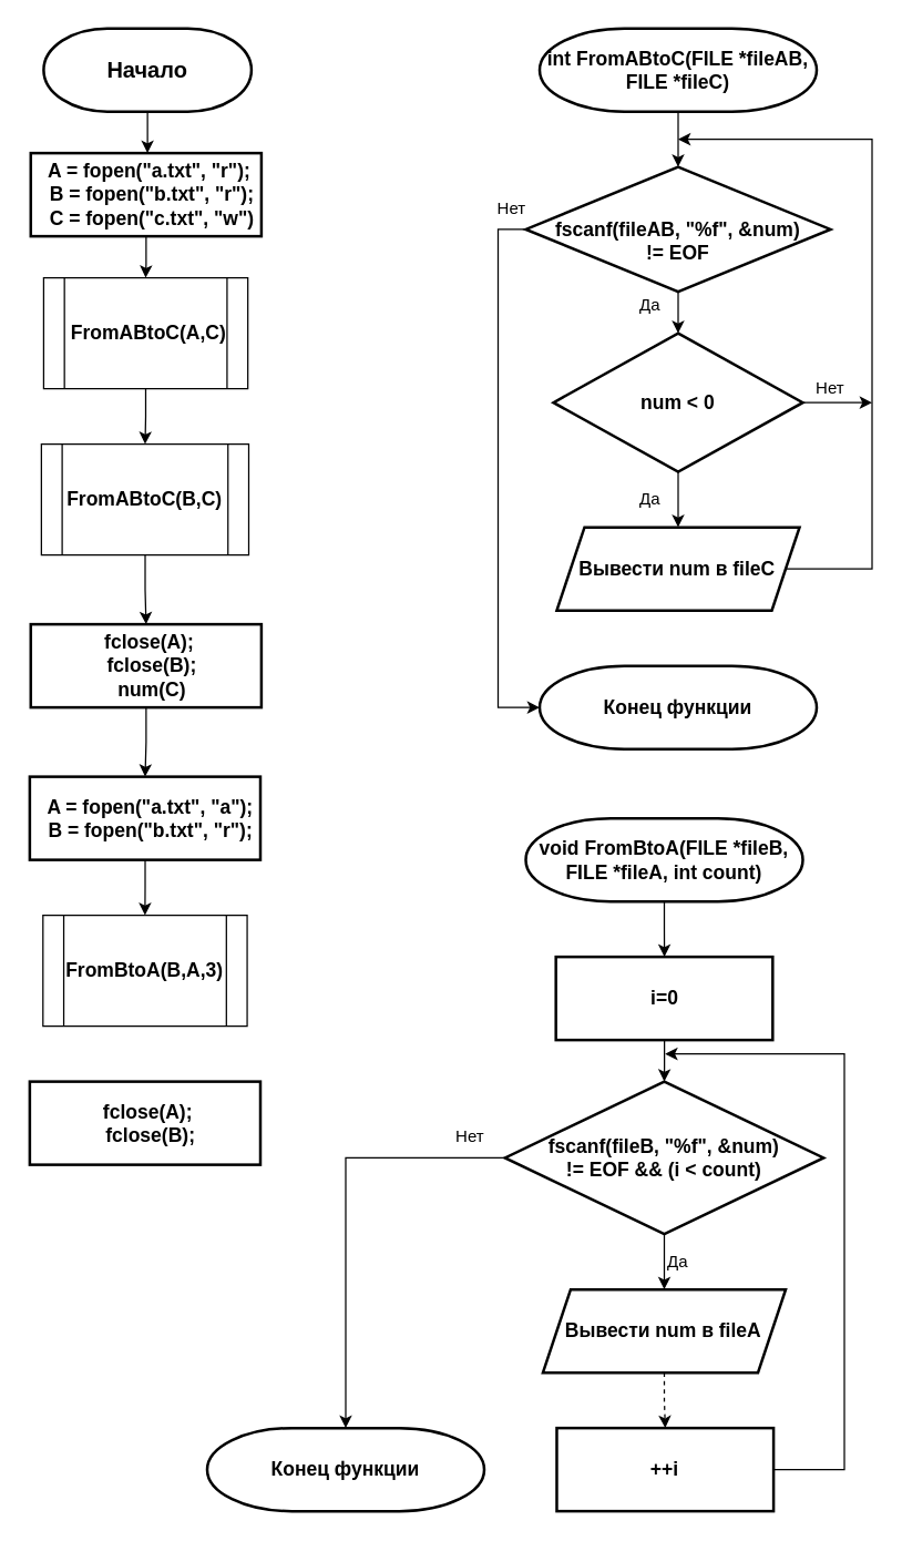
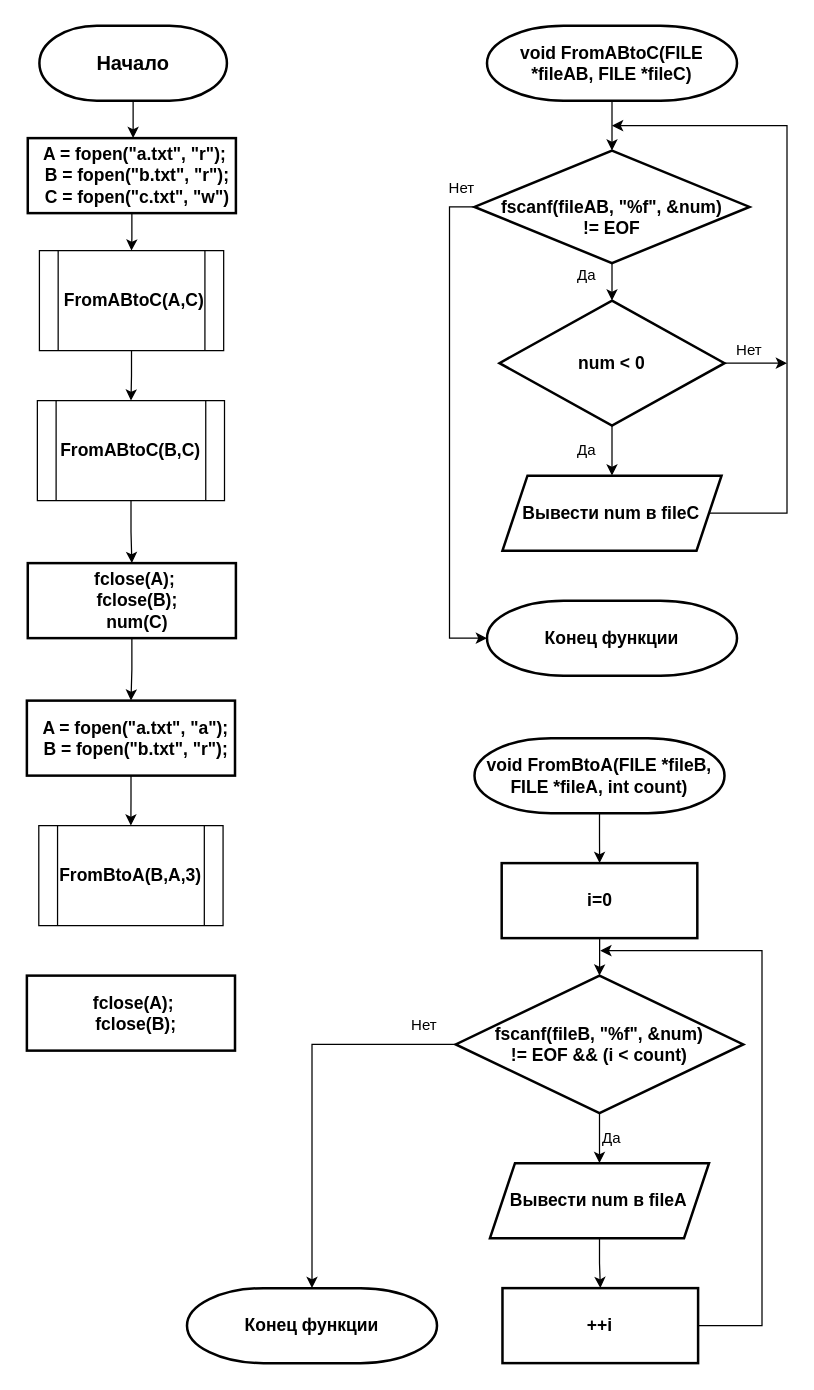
- <mxCell id="7" value="&lt;span style=&quot;font-size: 14px&quot;&gt;&lt;b&gt;int FromABtoC(FILE *fileAB, FILE *fileC)&lt;/b&gt;&lt;/span&gt;" style="strokeWidth=2;html=1;shape=mxgraph.flowchart.terminator;whiteSpace=wrap;" parent="1" vertex="1"><mxGeometry x="389" y="20" width="200" height="60" as="geometry" /></mxCell>
+ <mxCell id="7" value="&lt;span style=&quot;font-size: 14px&quot;&gt;&lt;b&gt;void FromABtoC(FILE *fileAB, FILE *fileC)&lt;/b&gt;&lt;/span&gt;" style="strokeWidth=2;html=1;shape=mxgraph.flowchart.terminator;whiteSpace=wrap;" parent="1" vertex="1"><mxGeometry x="389" y="20" width="200" height="60" as="geometry" /></mxCell>
- <mxCell id="40" value="" style="edgeStyle=orthogonalEdgeStyle;rounded=0;orthogonalLoop=1;jettySize=auto;html=1;dashed=1;" edge="1" parent="1" source="41" target="39"><mxGeometry relative="1" as="geometry" /></mxCell>
+ <mxCell id="40" value="" style="edgeStyle=orthogonalEdgeStyle;rounded=0;orthogonalLoop=1;jettySize=auto;html=1;" edge="1" parent="1" source="41" target="39"><mxGeometry relative="1" as="geometry" /></mxCell>
